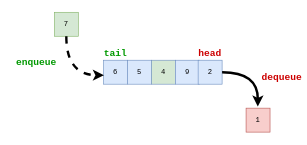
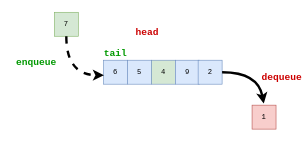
- <mxCell id="9" value="&lt;font color=&quot;#cc0000&quot; size=&quot;1&quot; face=&quot;Courier New&quot;&gt;&lt;b style=&quot;font-size: 16px;&quot;&gt;head&lt;/b&gt;&lt;/font&gt;" style="text;html=1;align=center;verticalAlign=middle;whiteSpace=wrap;rounded=0;" vertex="1" parent="2"><mxGeometry x="310" y="60" width="40" height="20" as="geometry" /></mxCell>
+ <mxCell id="9" value="&lt;font color=&quot;#cc0000&quot; size=&quot;1&quot; face=&quot;Courier New&quot;&gt;&lt;b style=&quot;font-size: 16px;&quot;&gt;head&lt;/b&gt;&lt;/font&gt;" style="text;html=1;align=center;verticalAlign=middle;whiteSpace=wrap;rounded=0;" vertex="1" parent="2"><mxGeometry x="205" y="25" width="40" height="20" as="geometry" /></mxCell>
- <mxCell id="11" value="&lt;font face=&quot;Courier New&quot;&gt;1&lt;/font&gt;" style="whiteSpace=wrap;html=1;aspect=fixed;fillColor=#f8cecc;strokeColor=#B85450;" vertex="1" parent="2"><mxGeometry x="390" y="160" width="40" height="40" as="geometry" /></mxCell>
+ <mxCell id="11" value="&lt;font face=&quot;Courier New&quot;&gt;1&lt;/font&gt;" style="whiteSpace=wrap;html=1;aspect=fixed;fillColor=#f8cecc;strokeColor=#B85450;" vertex="1" parent="2"><mxGeometry x="400" y="155" width="40" height="40" as="geometry" /></mxCell>
